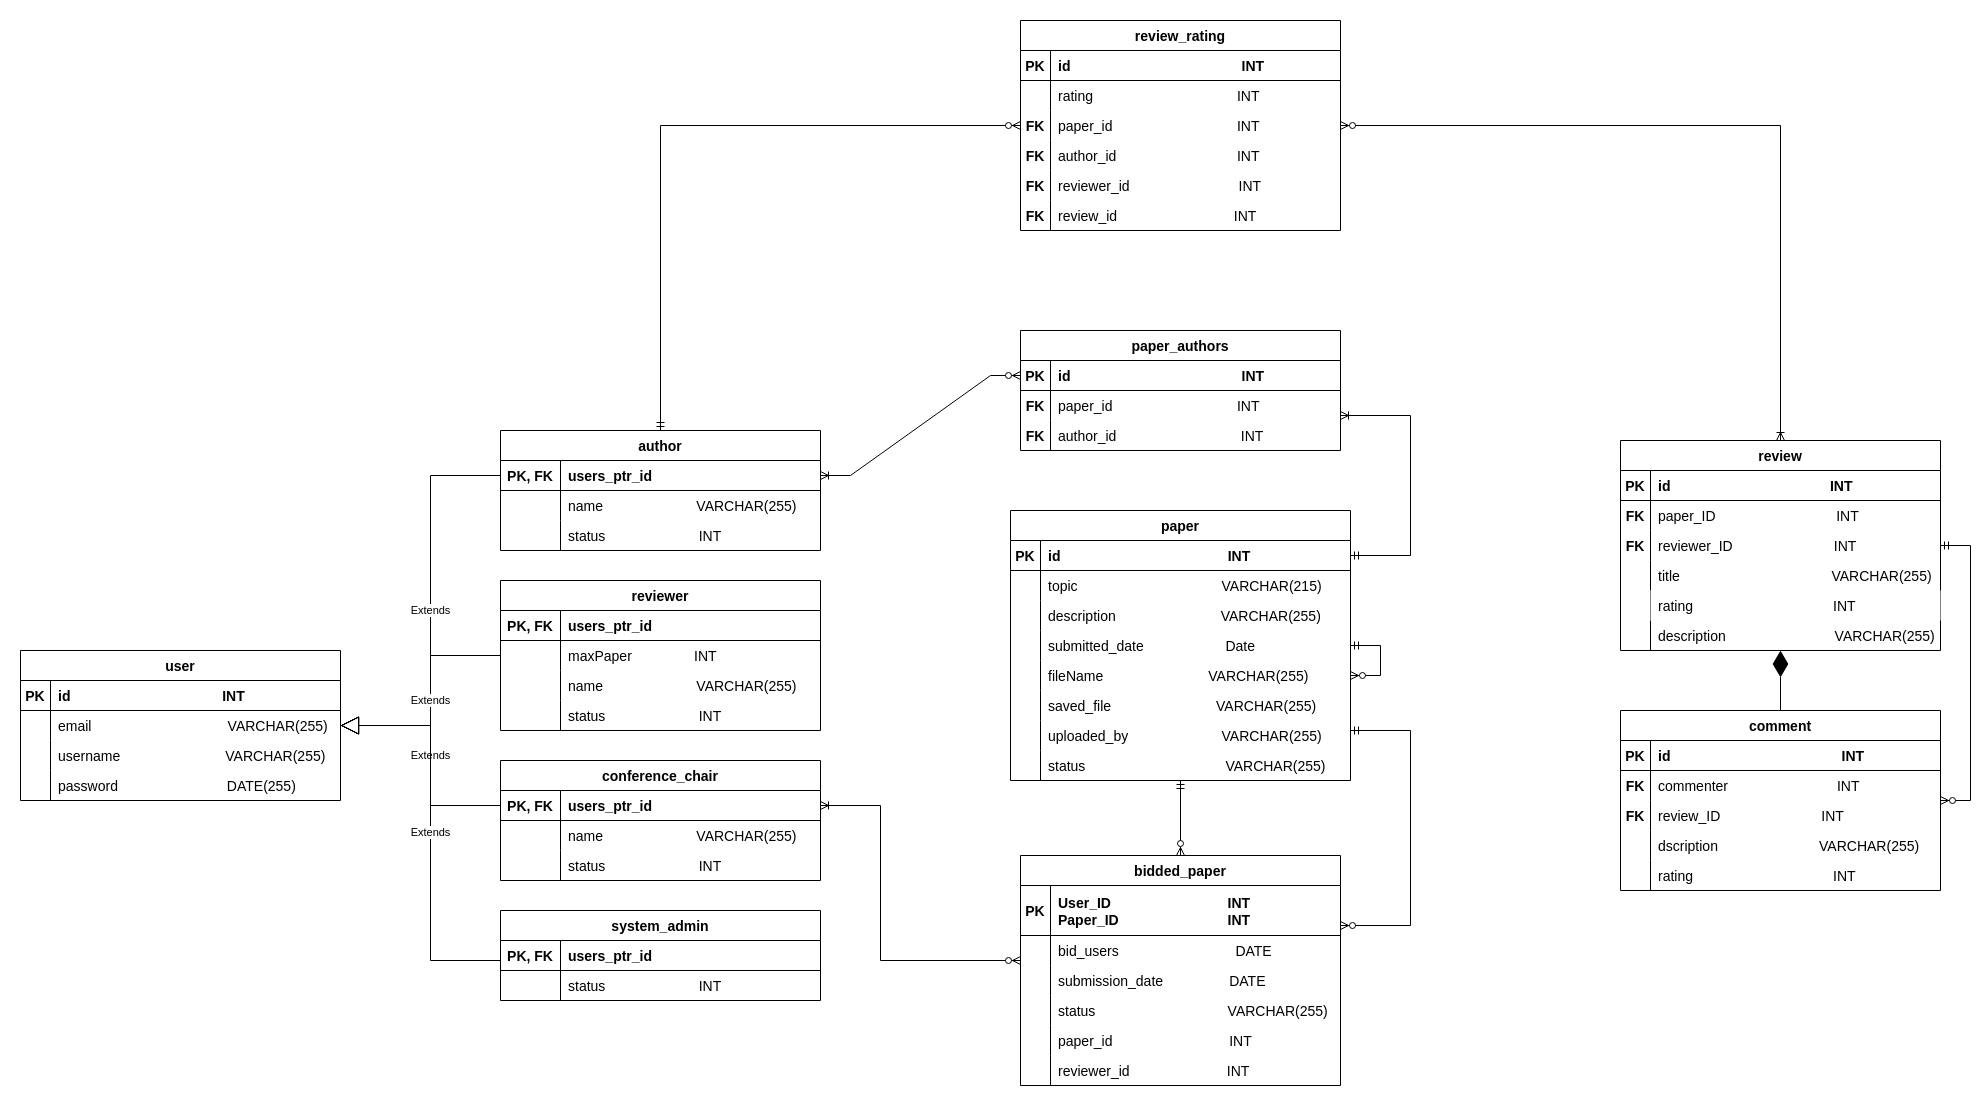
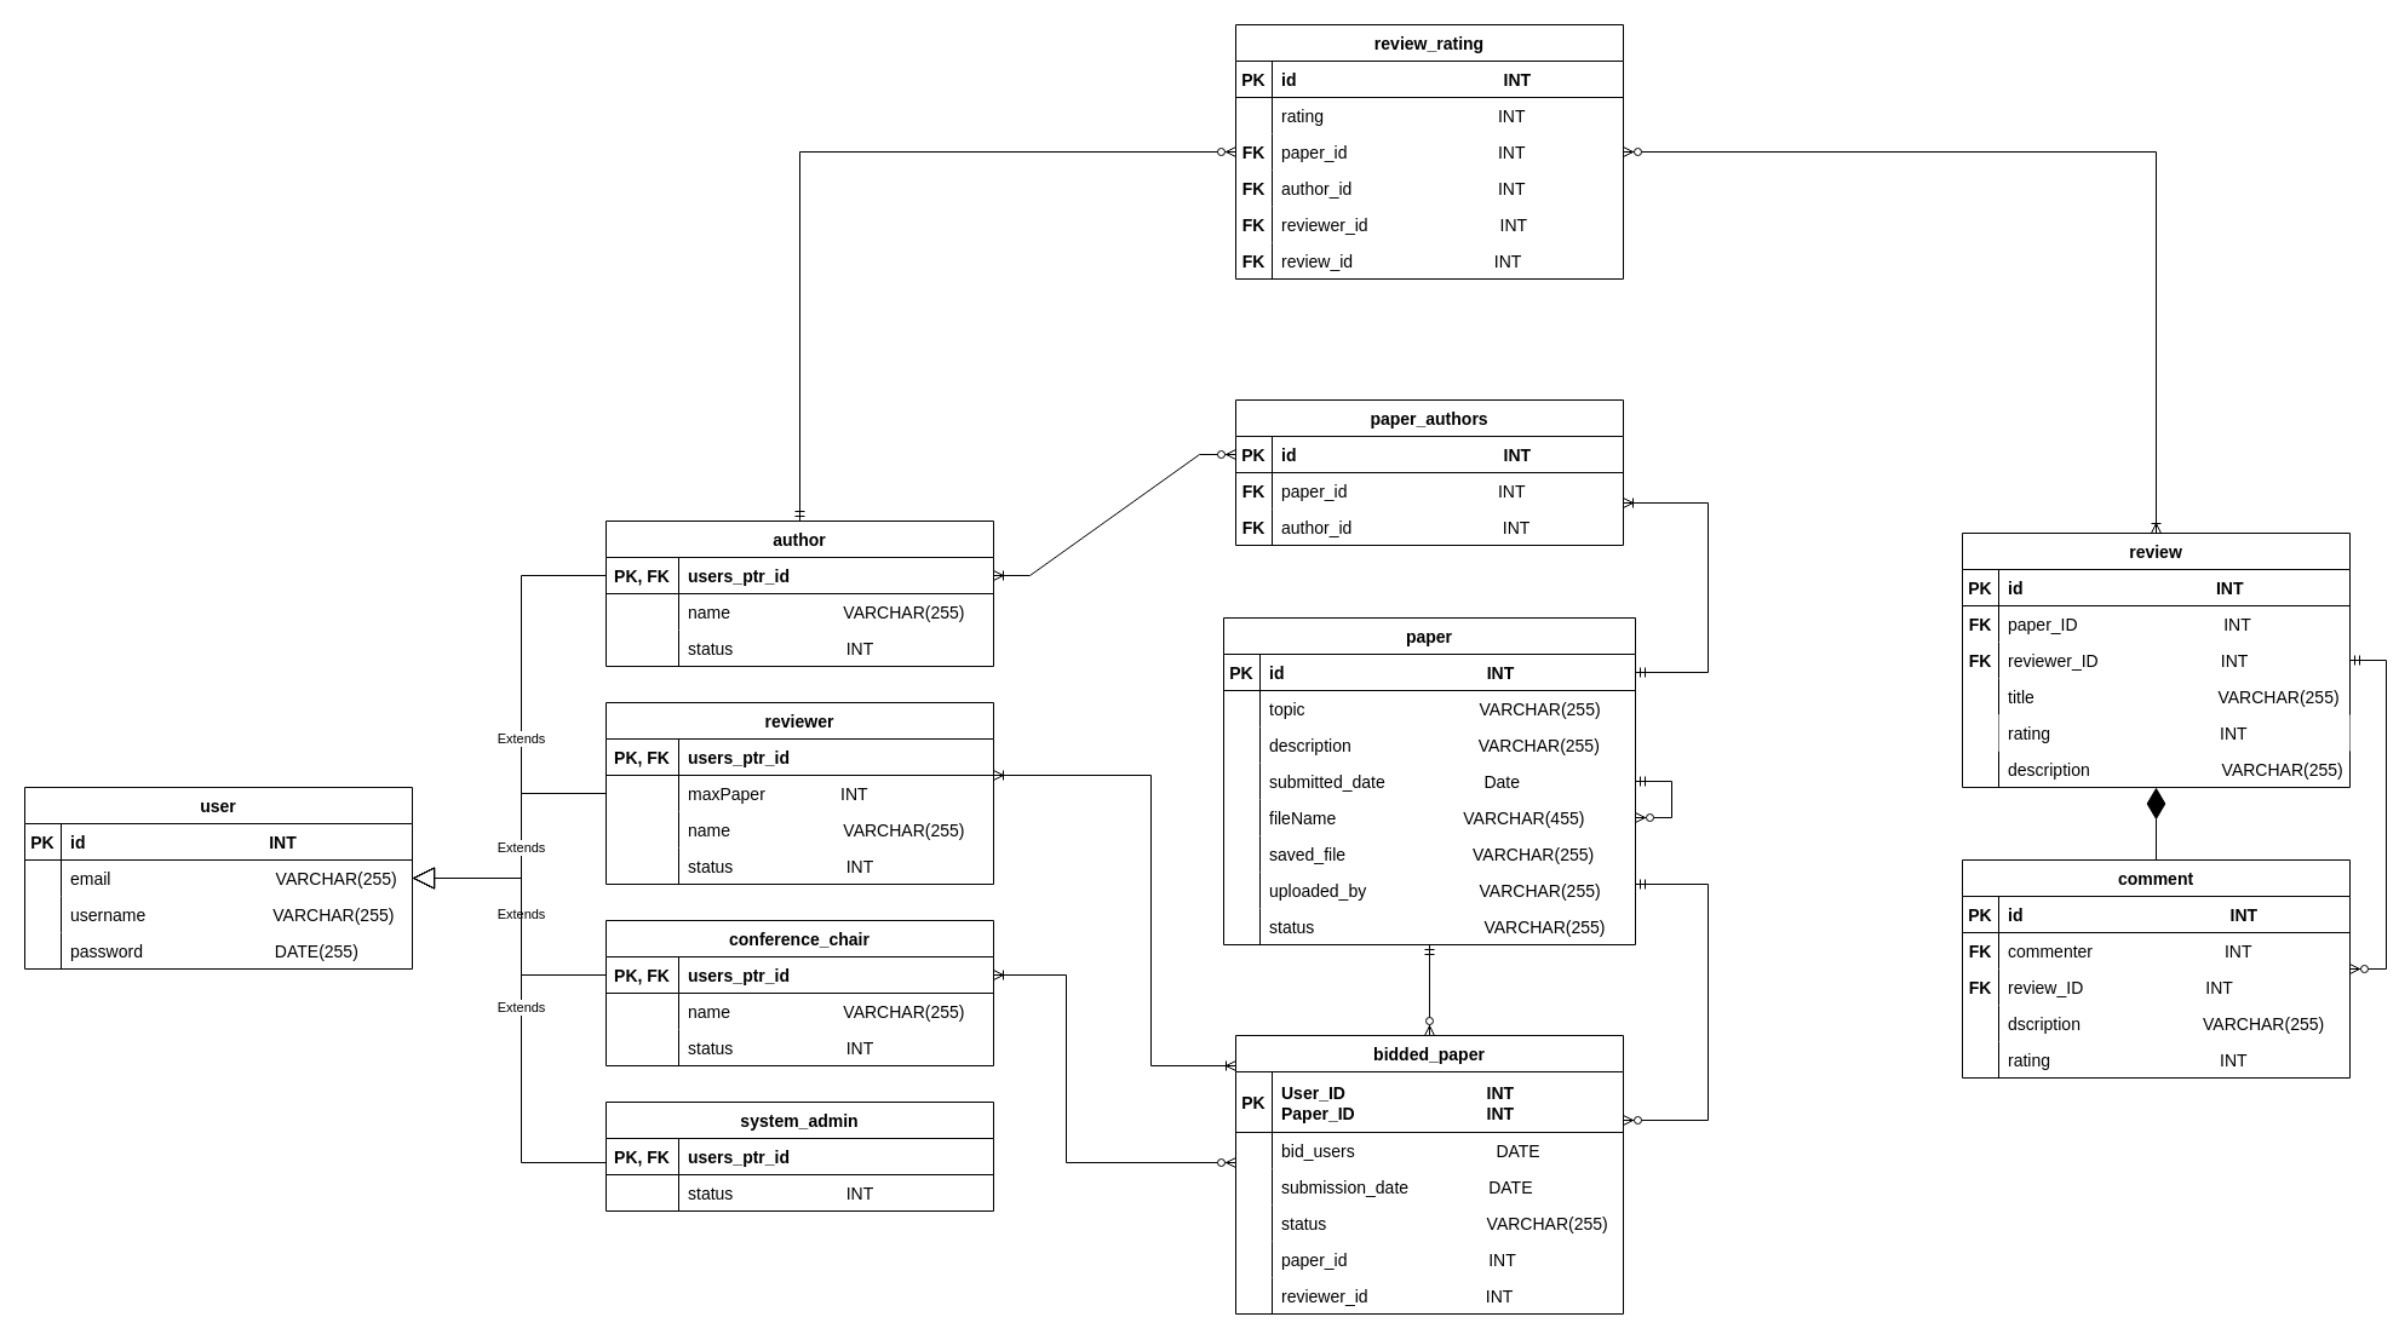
- <mxCell id="61" value="topic                                     VARCHAR(215)" style="shape=partialRectangle;connectable=0;fillColor=none;top=0;left=0;bottom=0;right=0;align=left;spacingLeft=6;overflow=hidden;fontSize=14;" vertex="1" parent="59"><mxGeometry x="30.0" width="310.0" height="30" as="geometry"><mxRectangle width="310.0" height="30" as="alternateBounds" /></mxGeometry></mxCell>
+ <mxCell id="61" value="topic                                     VARCHAR(255)" style="shape=partialRectangle;connectable=0;fillColor=none;top=0;left=0;bottom=0;right=0;align=left;spacingLeft=6;overflow=hidden;fontSize=14;" vertex="1" parent="59"><mxGeometry x="30.0" width="310.0" height="30" as="geometry"><mxRectangle width="310.0" height="30" as="alternateBounds" /></mxGeometry></mxCell>
- <mxCell id="70" value="fileName                           VARCHAR(255)" style="shape=partialRectangle;connectable=0;fillColor=none;top=0;left=0;bottom=0;right=0;align=left;spacingLeft=6;overflow=hidden;fontSize=14;" vertex="1" parent="68"><mxGeometry x="30.0" width="310.0" height="30" as="geometry"><mxRectangle width="310.0" height="30" as="alternateBounds" /></mxGeometry></mxCell>
+ <mxCell id="70" value="fileName                           VARCHAR(455)" style="shape=partialRectangle;connectable=0;fillColor=none;top=0;left=0;bottom=0;right=0;align=left;spacingLeft=6;overflow=hidden;fontSize=14;" vertex="1" parent="68"><mxGeometry x="30.0" width="310.0" height="30" as="geometry"><mxRectangle width="310.0" height="30" as="alternateBounds" /></mxGeometry></mxCell>
+ <mxCell id="149" value="" style="fontSize=12;html=1;endArrow=ERoneToMany;startArrow=ERoneToMany;rounded=0;edgeStyle=orthogonalEdgeStyle;" edge="1" parent="1" source="25" target="80"><mxGeometry width="100" height="100" relative="1" as="geometry"><mxPoint x="810" y="740" as="sourcePoint" /><mxPoint x="910" y="640" as="targetPoint" /><Array as="points"><mxPoint x="950" y="640" /><mxPoint x="950" y="880" /></Array></mxGeometry></mxCell>
